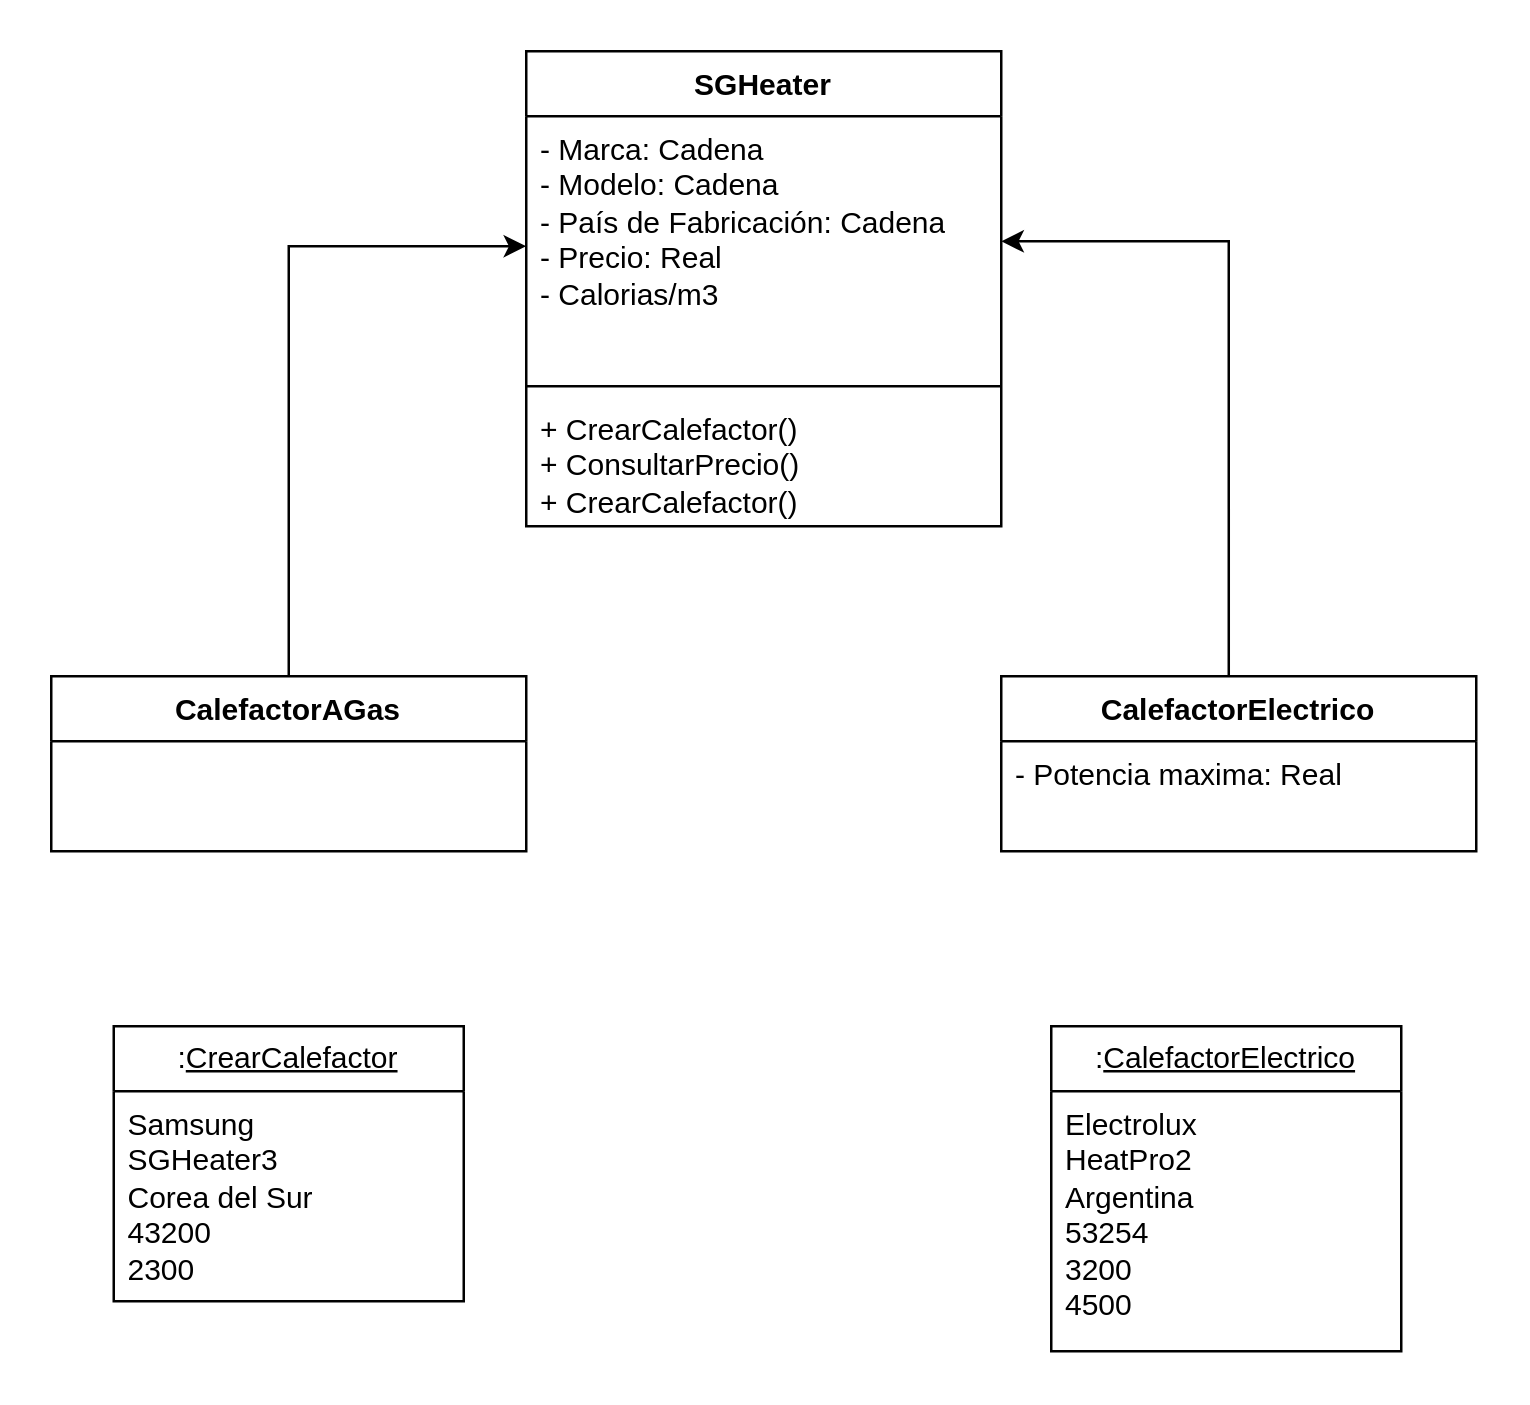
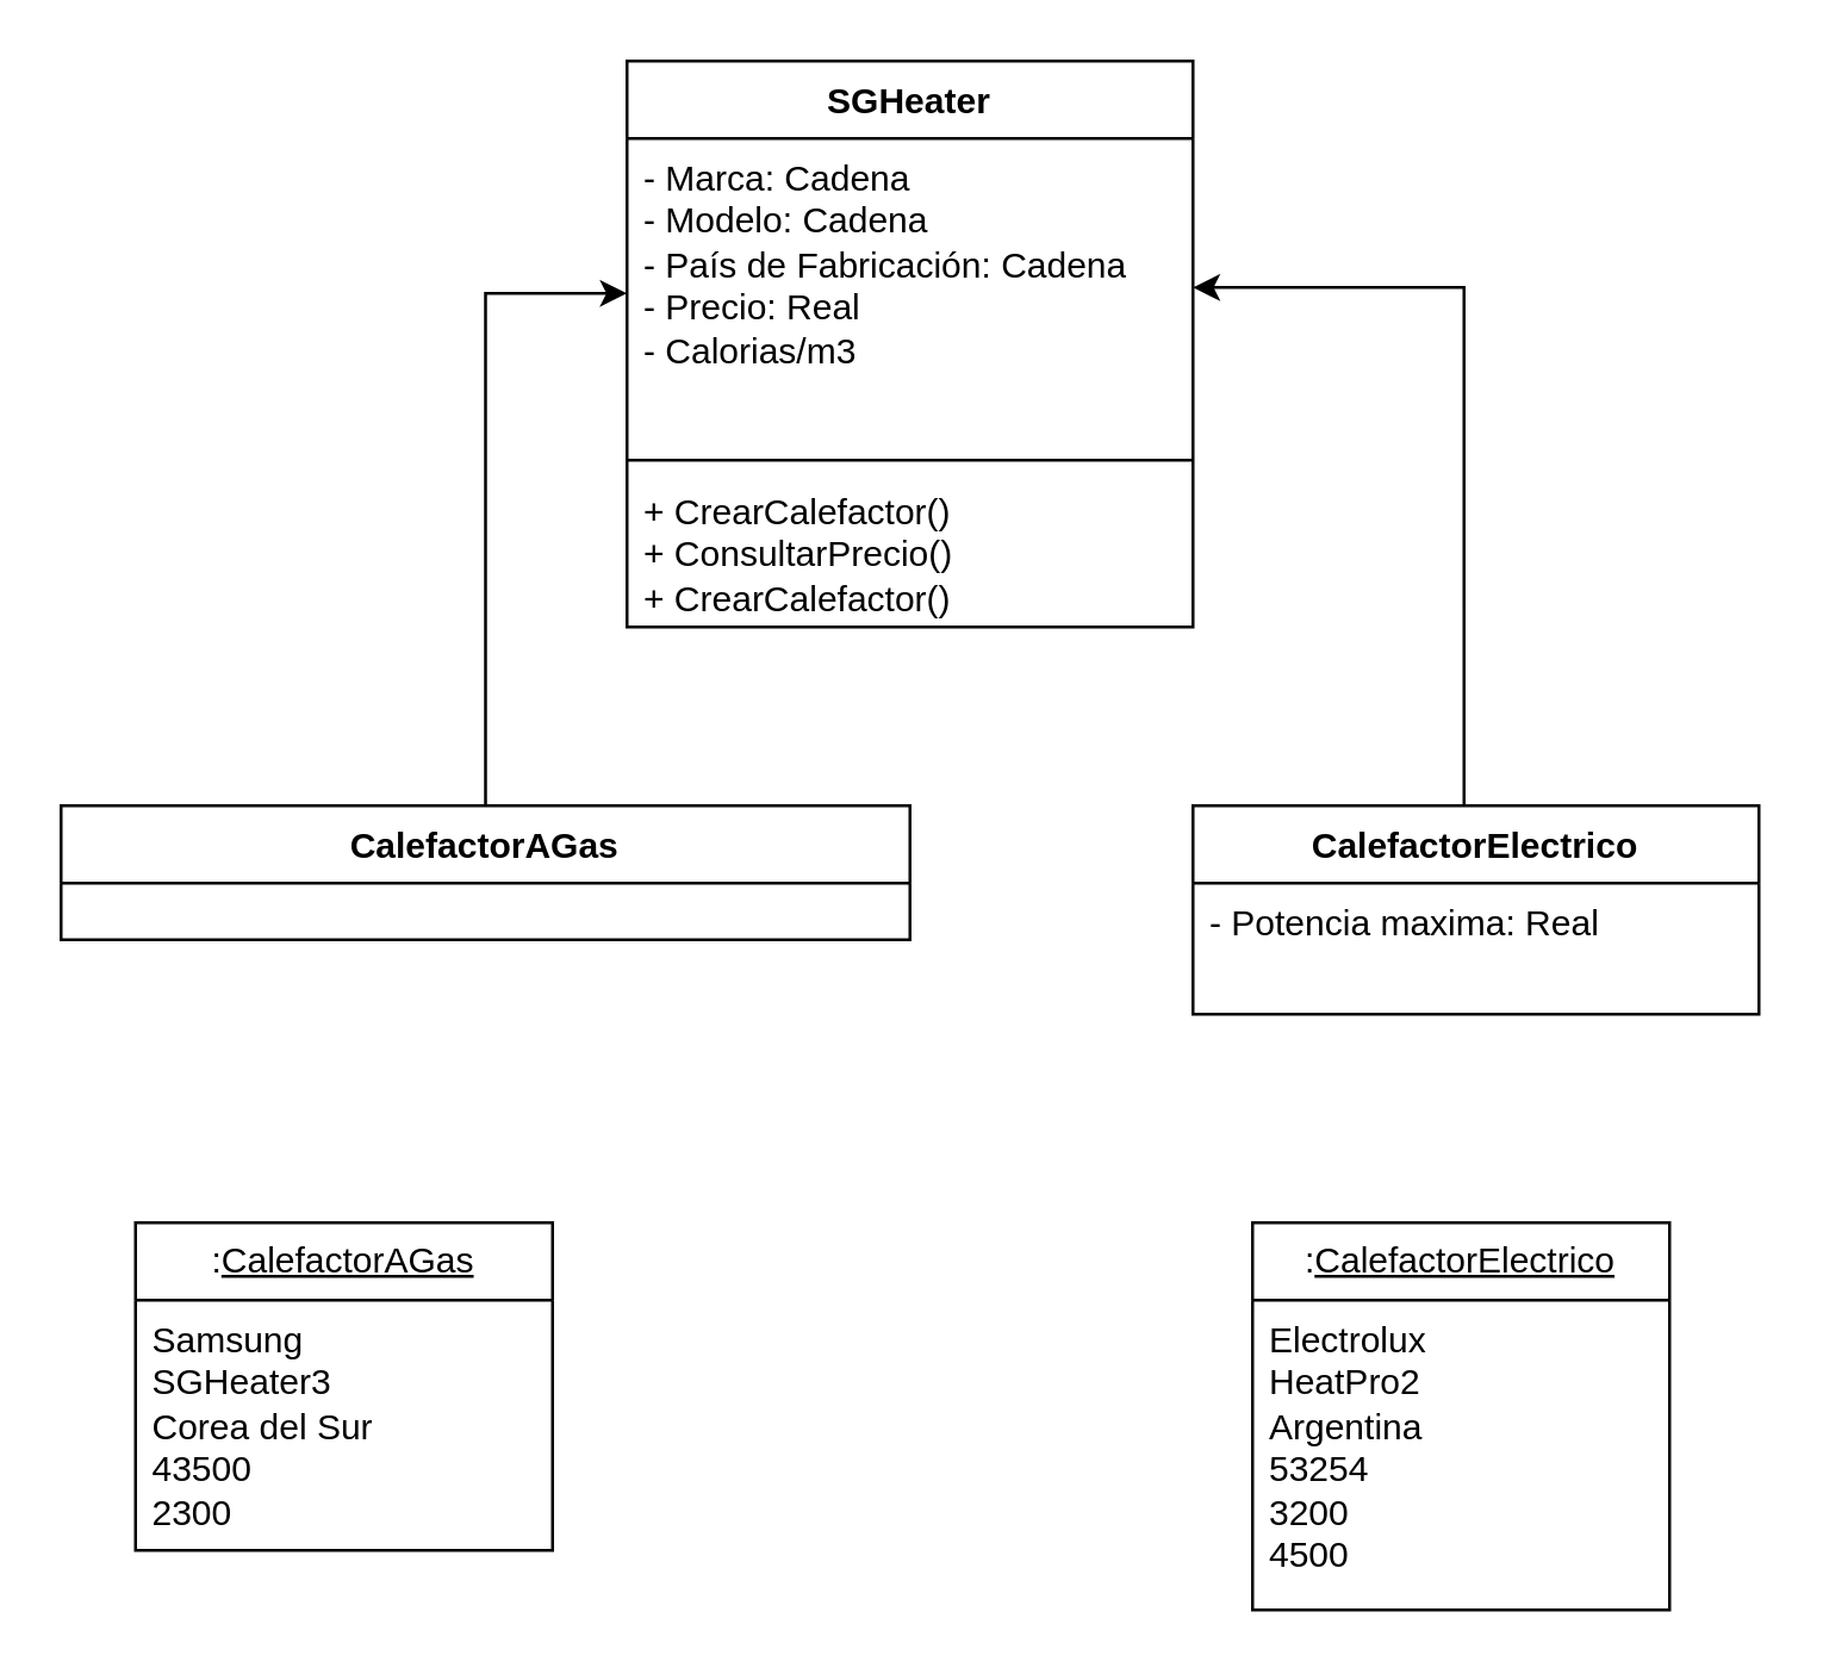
- <mxCell id="14" value="CalefactorAGas" style="swimlane;fontStyle=1;align=center;verticalAlign=top;childLayout=stackLayout;horizontal=1;startSize=26;horizontalStack=0;resizeParent=1;resizeParentMax=0;resizeLast=0;collapsible=1;marginBottom=0;whiteSpace=wrap;html=1;" vertex="1" parent="1"><mxGeometry x="20" y="270" width="190" height="70" as="geometry" /></mxCell>
+ <mxCell id="14" value="CalefactorAGas" style="swimlane;fontStyle=1;align=center;verticalAlign=top;childLayout=stackLayout;horizontal=1;startSize=26;horizontalStack=0;resizeParent=1;resizeParentMax=0;resizeLast=0;collapsible=1;marginBottom=0;whiteSpace=wrap;html=1;" vertex="1" parent="1"><mxGeometry x="20" y="270" width="285" height="45" as="geometry" /></mxCell>
- <mxCell id="8" value=":&lt;u&gt;CrearCalefactor&lt;/u&gt;" style="swimlane;fontStyle=0;childLayout=stackLayout;horizontal=1;startSize=26;fillColor=none;horizontalStack=0;resizeParent=1;resizeParentMax=0;resizeLast=0;collapsible=1;marginBottom=0;whiteSpace=wrap;html=1;" parent="1" vertex="1"><mxGeometry x="45" y="410" width="140" height="110" as="geometry" /></mxCell>
+ <mxCell id="8" value=":&lt;u&gt;CalefactorAGas&lt;/u&gt;" style="swimlane;fontStyle=0;childLayout=stackLayout;horizontal=1;startSize=26;fillColor=none;horizontalStack=0;resizeParent=1;resizeParentMax=0;resizeLast=0;collapsible=1;marginBottom=0;whiteSpace=wrap;html=1;" parent="1" vertex="1"><mxGeometry x="45" y="410" width="140" height="110" as="geometry" /></mxCell>
- <mxCell id="9" value="Samsung&lt;div&gt;SGHeater3&lt;/div&gt;&lt;div&gt;Corea del Sur&lt;/div&gt;&lt;div&gt;43200&lt;/div&gt;&lt;div&gt;2300&lt;/div&gt;" style="text;strokeColor=none;fillColor=none;align=left;verticalAlign=top;spacingLeft=4;spacingRight=4;overflow=hidden;rotatable=0;points=[[0,0.5],[1,0.5]];portConstraint=eastwest;whiteSpace=wrap;html=1;" parent="8" vertex="1"><mxGeometry y="26" width="140" height="84" as="geometry" /></mxCell>
+ <mxCell id="9" value="Samsung&lt;div&gt;SGHeater3&lt;/div&gt;&lt;div&gt;Corea del Sur&lt;/div&gt;&lt;div&gt;43500&lt;/div&gt;&lt;div&gt;2300&lt;/div&gt;" style="text;strokeColor=none;fillColor=none;align=left;verticalAlign=top;spacingLeft=4;spacingRight=4;overflow=hidden;rotatable=0;points=[[0,0.5],[1,0.5]];portConstraint=eastwest;whiteSpace=wrap;html=1;" parent="8" vertex="1"><mxGeometry y="26" width="140" height="84" as="geometry" /></mxCell>
